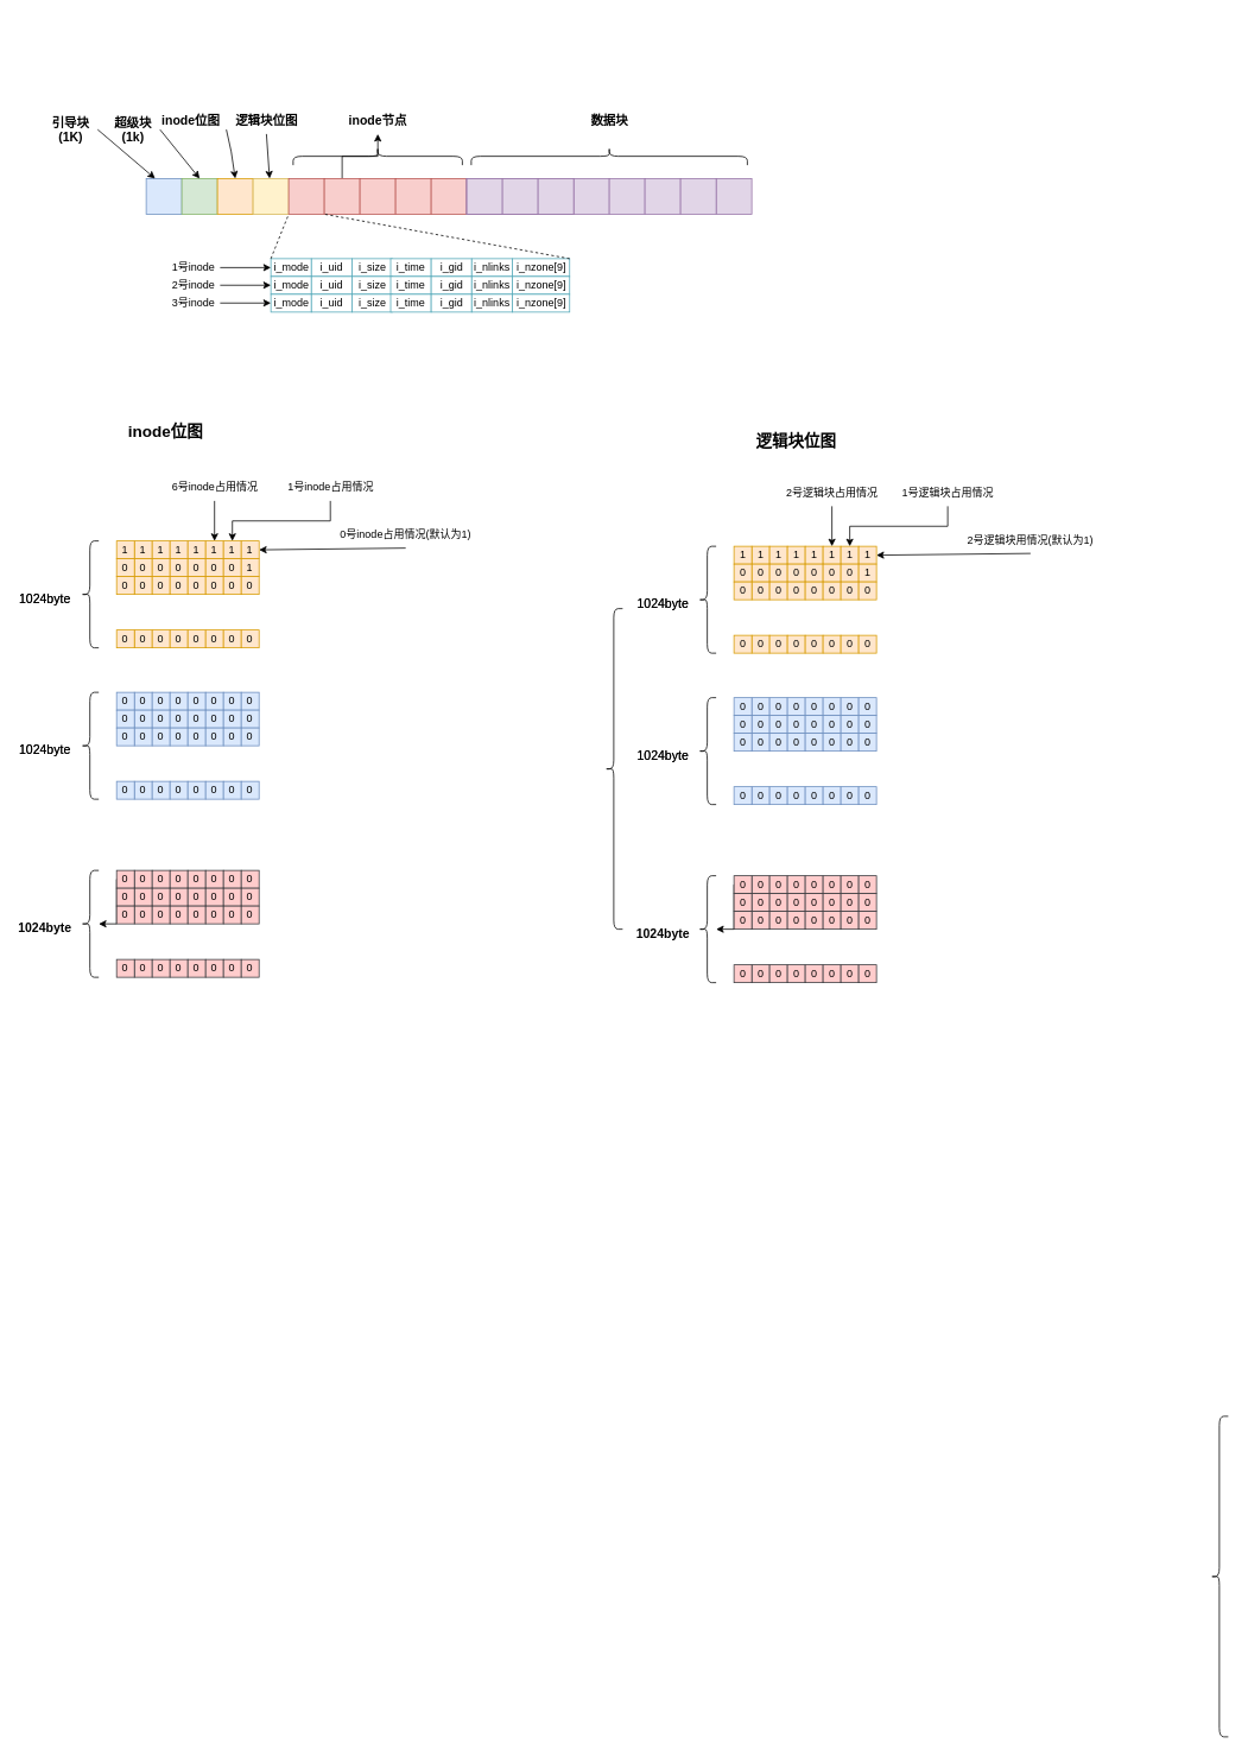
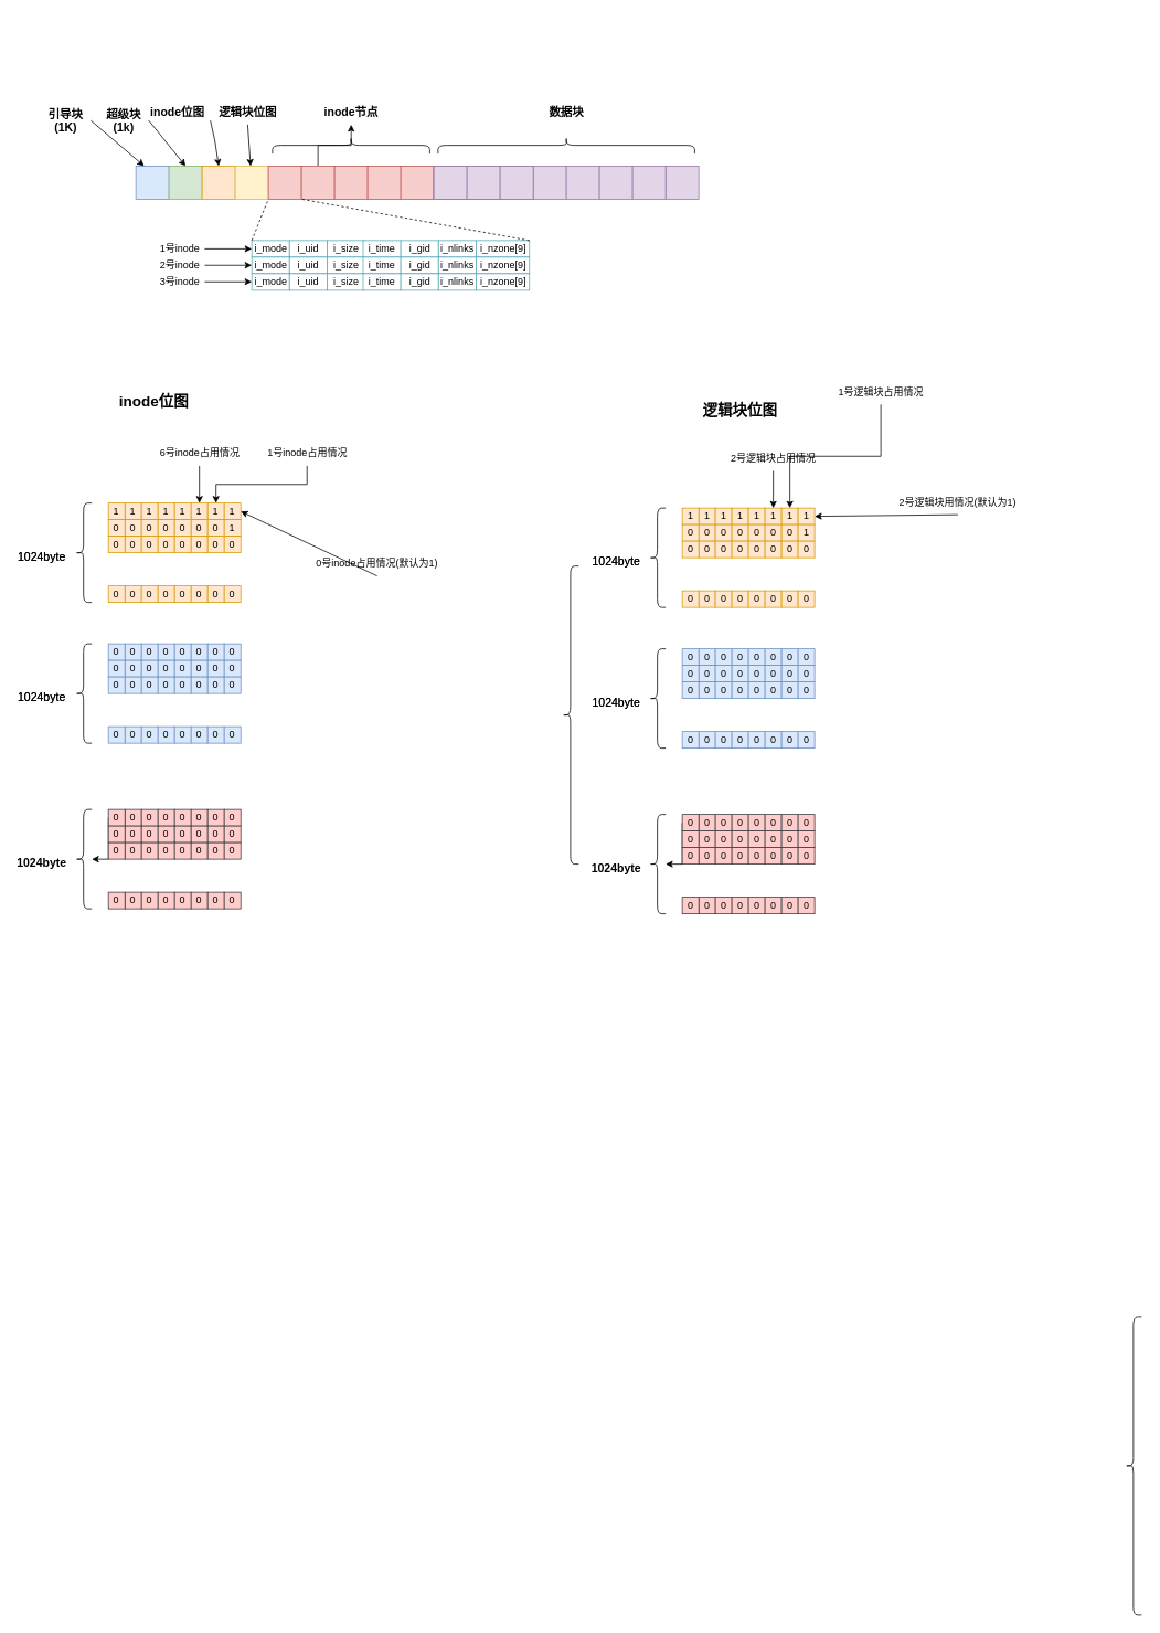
- <mxCell id="223" value="1号逻辑块占用情况" style="text;strokeColor=none;align=center;fillColor=none;html=1;verticalAlign=middle;whiteSpace=wrap;rounded=0;" vertex="1" parent="1"><mxGeometry x="1010.75" y="538" width="105.5" height="30" as="geometry" /></mxCell>
+ <mxCell id="223" value="1号逻辑块占用情况" style="text;strokeColor=none;align=center;fillColor=none;html=1;verticalAlign=middle;whiteSpace=wrap;rounded=0;" vertex="1" parent="1"><mxGeometry x="1010.75" y="458" width="105.5" height="30" as="geometry" /></mxCell>
- <mxCell id="109" value="0号inode占用情况(默认为1)" style="text;strokeColor=none;align=center;fillColor=none;html=1;verticalAlign=middle;whiteSpace=wrap;rounded=0;" vertex="1" parent="1"><mxGeometry x="375.75" y="585" width="158.25" height="30" as="geometry" /></mxCell>
+ <mxCell id="109" value="0号inode占用情况(默认为1)" style="text;strokeColor=none;align=center;fillColor=none;html=1;verticalAlign=middle;whiteSpace=wrap;rounded=0;" vertex="1" parent="1"><mxGeometry x="375.75" y="665" width="158.25" height="30" as="geometry" /></mxCell>
